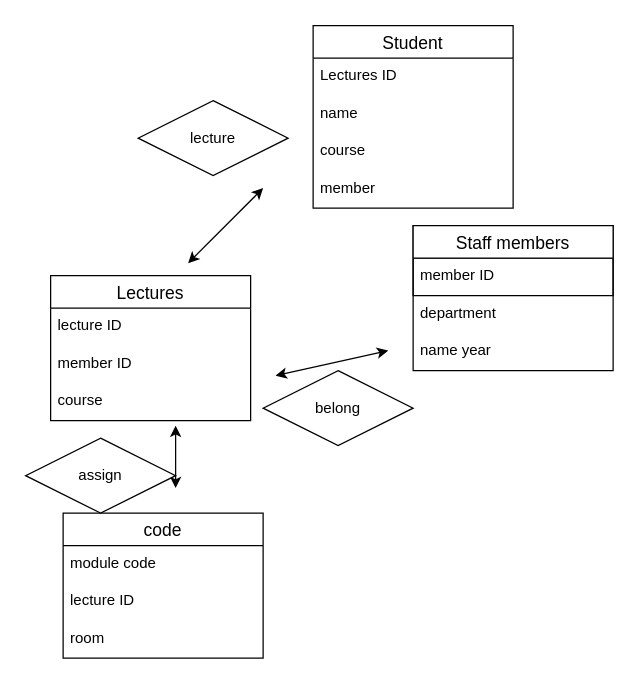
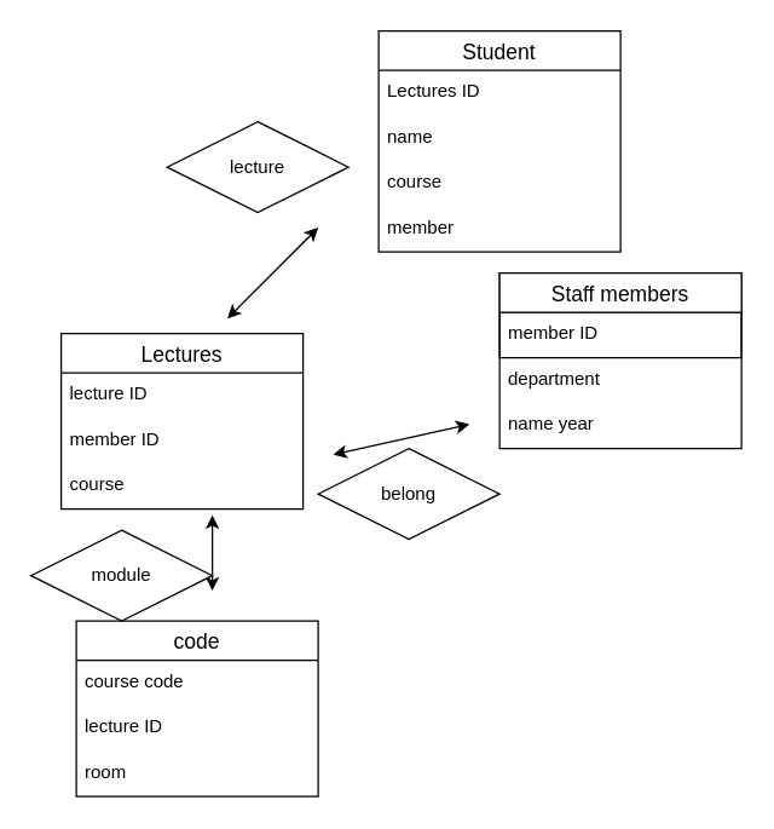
- <mxCell id="25" value="assign" style="shape=rhombus;perimeter=rhombusPerimeter;whiteSpace=wrap;html=1;align=center;" vertex="1" parent="1"><mxGeometry x="20" y="350" width="120" height="60" as="geometry" /></mxCell>
+ <mxCell id="25" value="module" style="shape=rhombus;perimeter=rhombusPerimeter;whiteSpace=wrap;html=1;align=center;" vertex="1" parent="1"><mxGeometry x="20" y="350" width="120" height="60" as="geometry" /></mxCell>
- <mxCell id="17" value="module code" style="text;strokeColor=none;fillColor=none;spacingLeft=4;spacingRight=4;overflow=hidden;rotatable=0;points=[[0,0.5],[1,0.5]];portConstraint=eastwest;fontSize=12;" vertex="1" parent="16"><mxGeometry y="26" width="160" height="30" as="geometry" /></mxCell>
+ <mxCell id="17" value="course code" style="text;strokeColor=none;fillColor=none;spacingLeft=4;spacingRight=4;overflow=hidden;rotatable=0;points=[[0,0.5],[1,0.5]];portConstraint=eastwest;fontSize=12;" vertex="1" parent="16"><mxGeometry y="26" width="160" height="30" as="geometry" /></mxCell>
